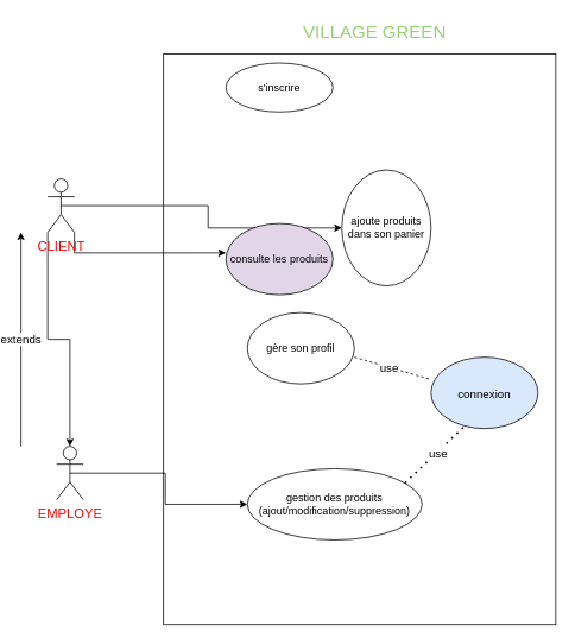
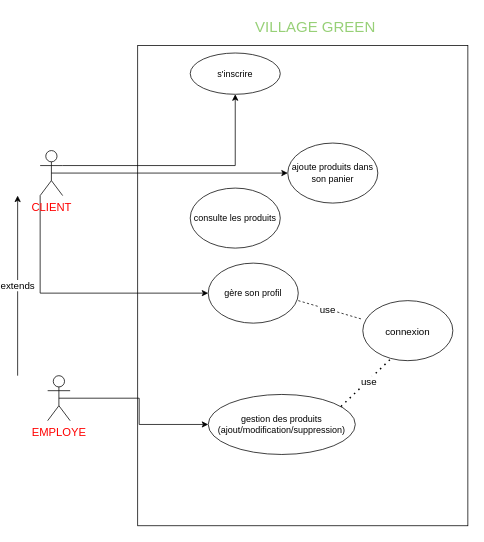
+ <mxCell id="3" style="edgeStyle=orthogonalEdgeStyle;rounded=0;orthogonalLoop=1;jettySize=auto;html=1;exitX=1;exitY=0.333;exitDx=0;exitDy=0;exitPerimeter=0;" edge="1" parent="1" source="7" target="8"><mxGeometry relative="1" as="geometry" /></mxCell>
- <mxCell id="9" value="ajoute produits dans son panier" style="ellipse;whiteSpace=wrap;html=1;" vertex="1" parent="1"><mxGeometry x="380" y="190" width="100" height="130" as="geometry" /></mxCell>
+ <mxCell id="9" value="ajoute produits dans son panier" style="ellipse;whiteSpace=wrap;html=1;" vertex="1" parent="1"><mxGeometry x="380" y="190" width="120" height="80" as="geometry" /></mxCell>
- <mxCell id="4" style="edgeStyle=orthogonalEdgeStyle;rounded=0;orthogonalLoop=1;jettySize=auto;html=1;exitX=1;exitY=1;exitDx=0;exitDy=0;exitPerimeter=0;entryX=0;entryY=0.413;entryDx=0;entryDy=0;entryPerimeter=0;" edge="1" parent="1" source="7" target="10"><mxGeometry relative="1" as="geometry" /></mxCell>
- <mxCell id="10" value="consulte les produits" style="ellipse;whiteSpace=wrap;html=1;fillColor=#e1d5e7;" vertex="1" parent="1"><mxGeometry x="250" y="250" width="120" height="80" as="geometry" /></mxCell>
+ <mxCell id="10" value="consulte les produits" style="ellipse;whiteSpace=wrap;html=1;" vertex="1" parent="1"><mxGeometry x="250" y="250" width="120" height="80" as="geometry" /></mxCell>
- <mxCell id="6" style="edgeStyle=orthogonalEdgeStyle;rounded=0;orthogonalLoop=1;jettySize=auto;html=1;exitX=0;exitY=1;exitDx=0;exitDy=0;exitPerimeter=0;" edge="1" parent="1" source="7" target="12"><mxGeometry relative="1" as="geometry" /></mxCell>
+ <mxCell id="6" style="edgeStyle=orthogonalEdgeStyle;rounded=0;orthogonalLoop=1;jettySize=auto;html=1;exitX=0;exitY=1;exitDx=0;exitDy=0;exitPerimeter=0;entryX=0;entryY=0.5;entryDx=0;entryDy=0;" edge="1" parent="1" source="7" target="15"><mxGeometry relative="1" as="geometry" /></mxCell>
- <mxCell id="16" value="&lt;font color=&quot;#000000&quot;&gt;&lt;span style=&quot;font-size: 13px&quot;&gt;connexion&lt;/span&gt;&lt;/font&gt;" style="ellipse;whiteSpace=wrap;html=1;fontSize=15;fontColor=#FF0000;fillColor=#dae8fc;" vertex="1" parent="1"><mxGeometry x="480" y="400" width="120" height="80" as="geometry" /></mxCell>
+ <mxCell id="16" value="&lt;font color=&quot;#000000&quot;&gt;&lt;span style=&quot;font-size: 13px&quot;&gt;connexion&lt;/span&gt;&lt;/font&gt;" style="ellipse;whiteSpace=wrap;html=1;fontSize=15;fontColor=#FF0000;" vertex="1" parent="1"><mxGeometry x="480" y="400" width="120" height="80" as="geometry" /></mxCell>
